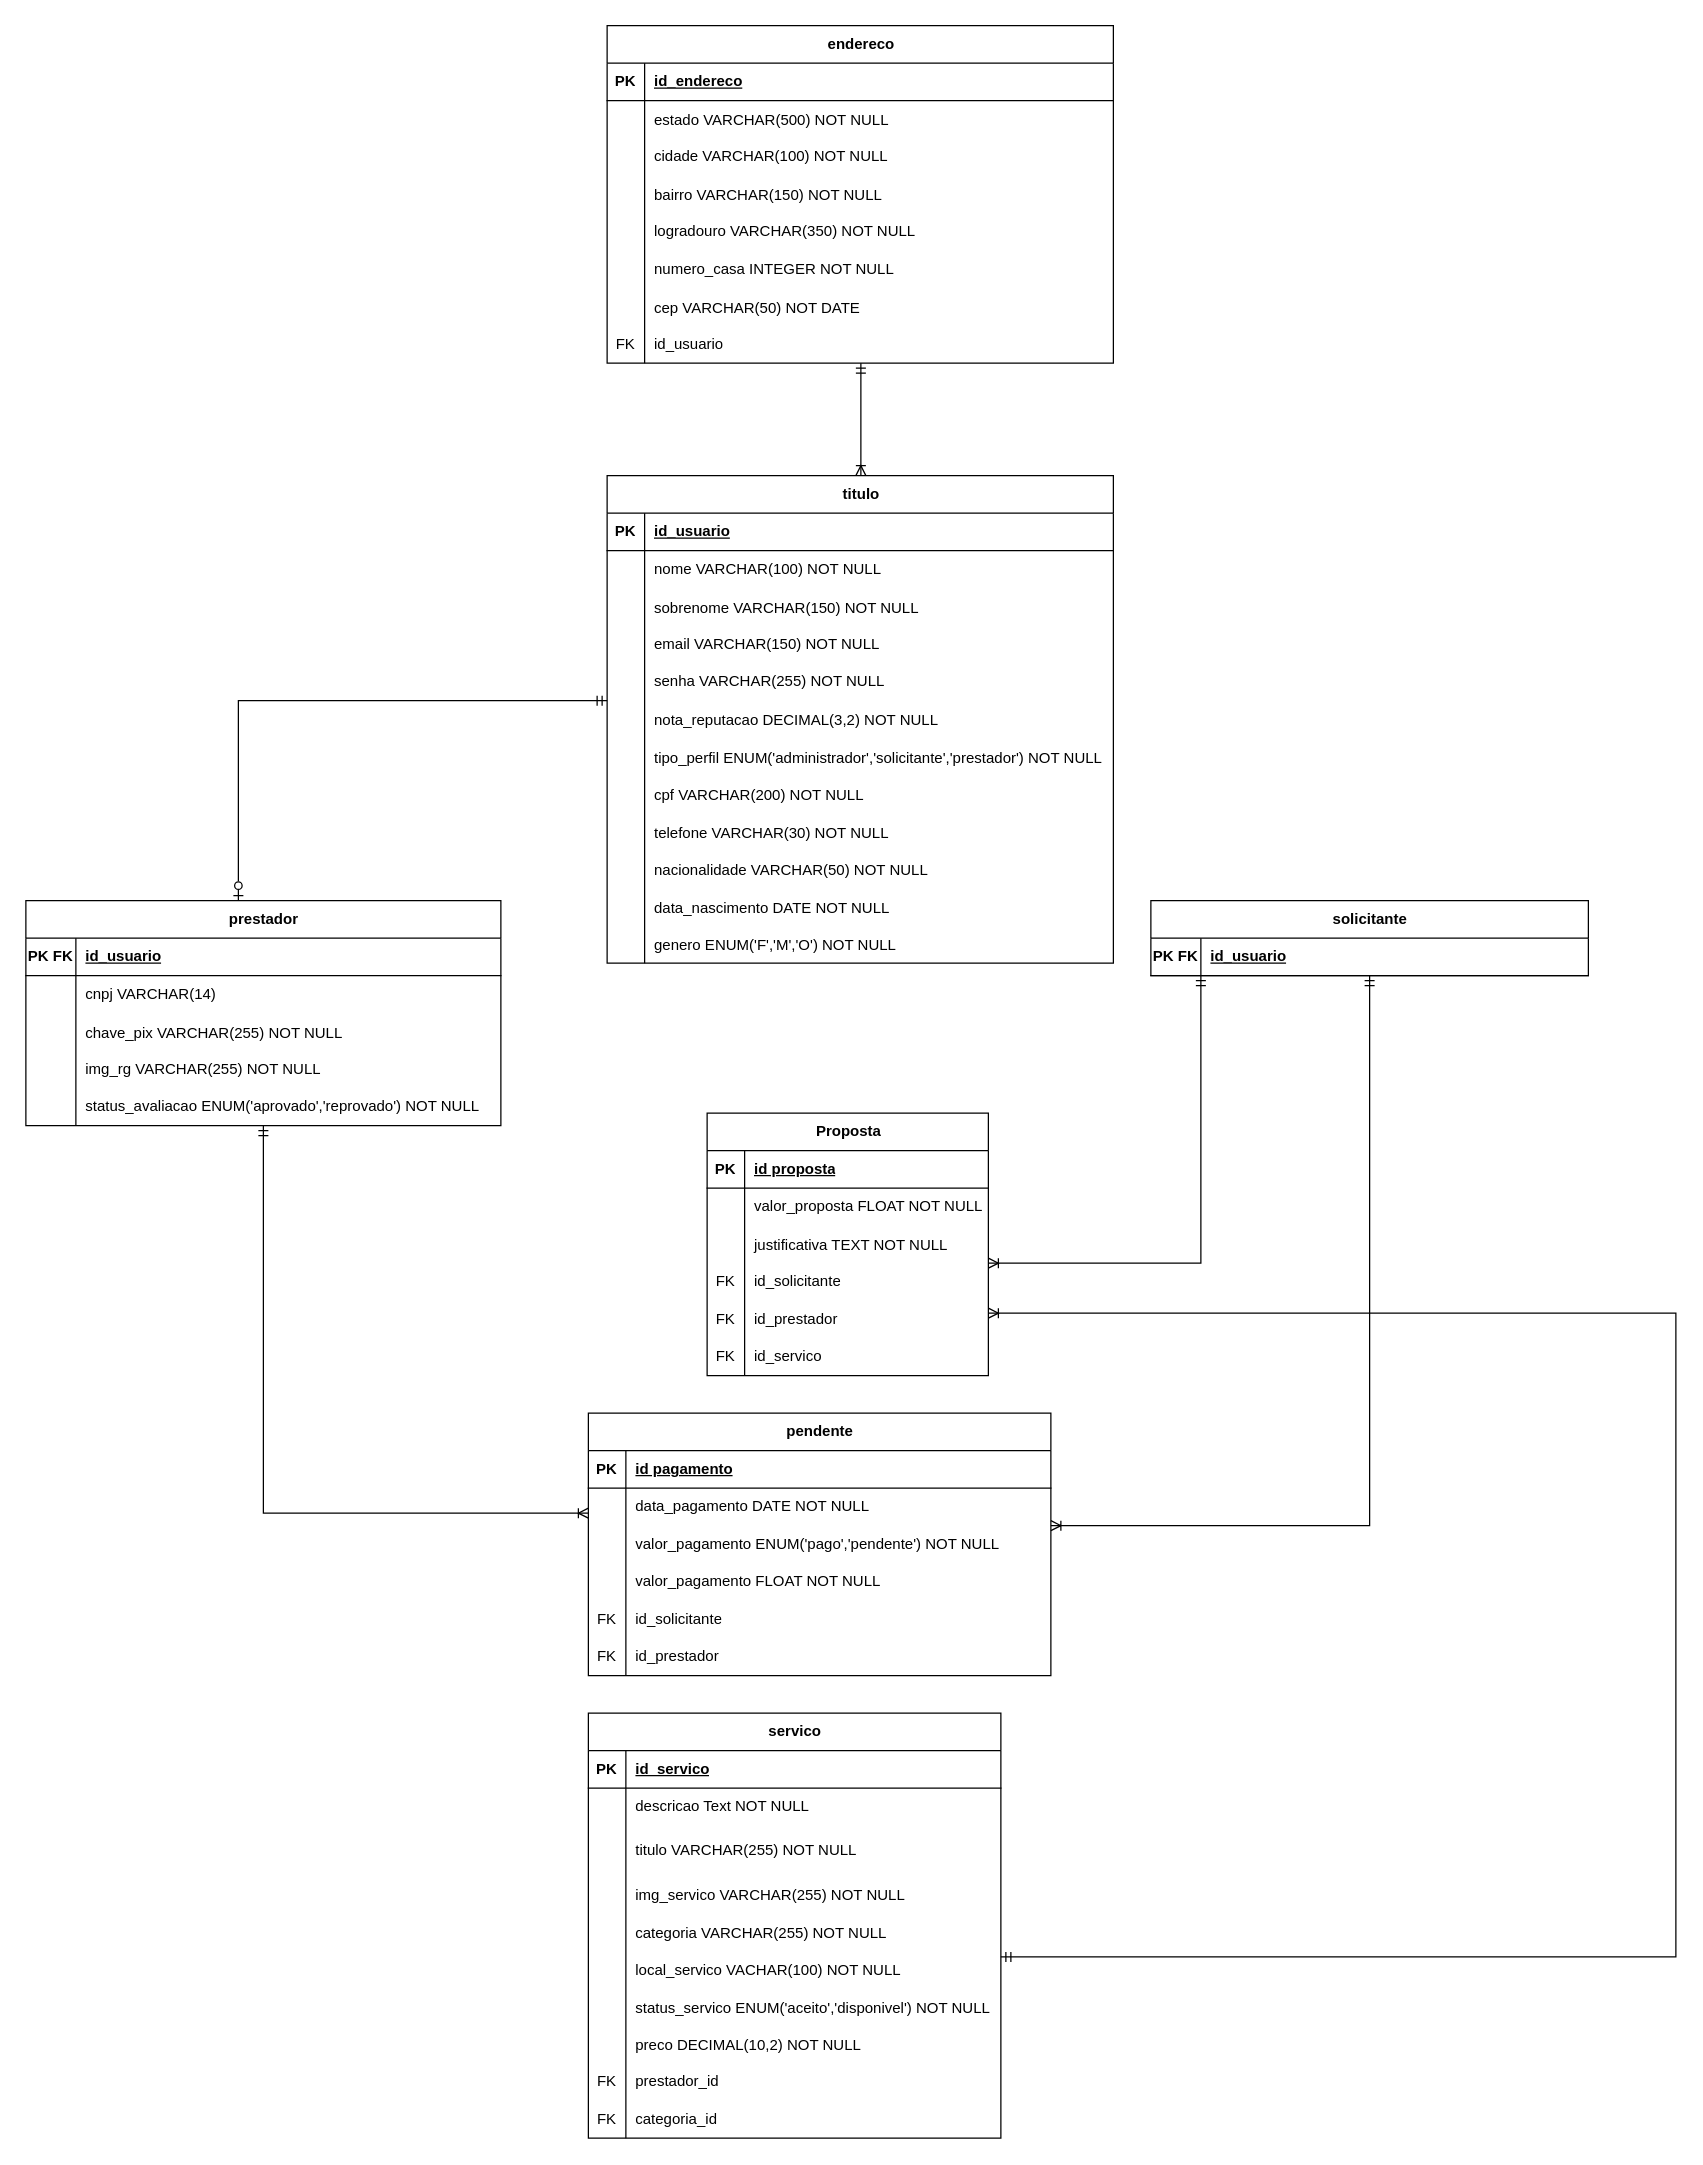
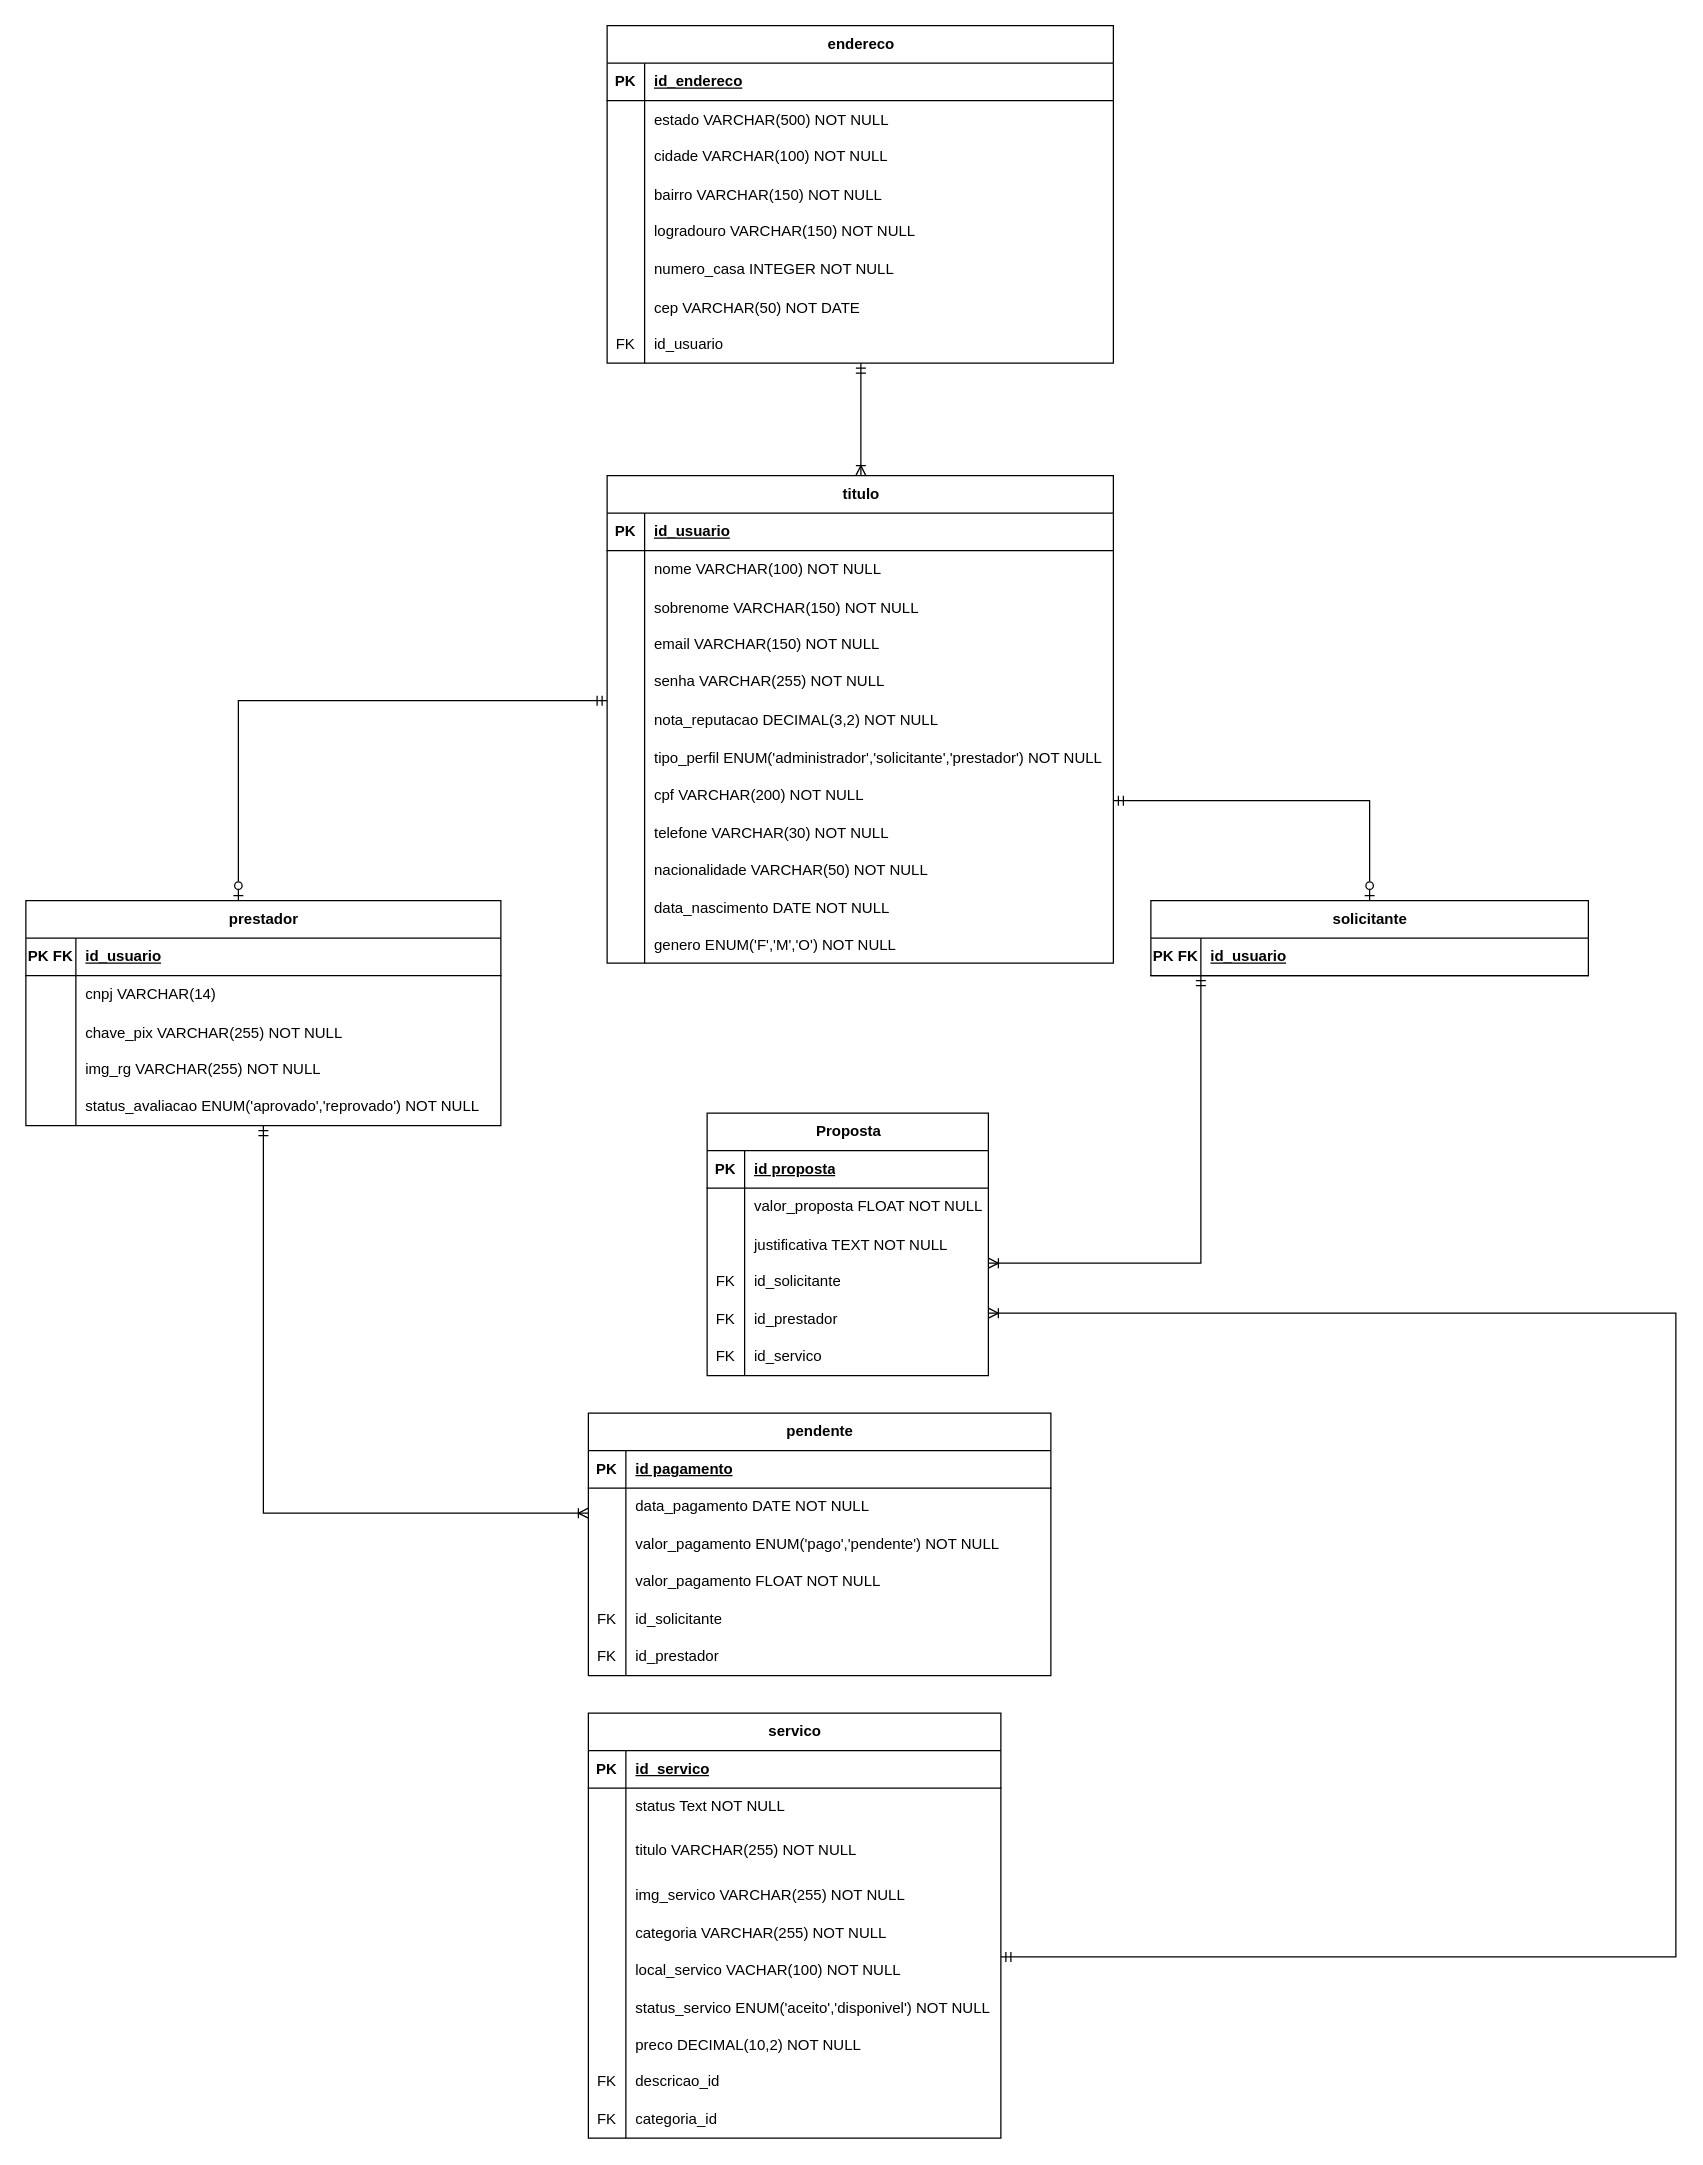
- <mxCell id="149" value="logradouro VARCHAR(350) NOT NULL" style="shape=partialRectangle;connectable=0;fillColor=none;top=0;left=0;bottom=0;right=0;align=left;spacingLeft=6;overflow=hidden;whiteSpace=wrap;html=1;" parent="147" vertex="1"><mxGeometry x="30" width="375" height="30" as="geometry"><mxRectangle width="375" height="30" as="alternateBounds" /></mxGeometry></mxCell>
+ <mxCell id="149" value="logradouro VARCHAR(150) NOT NULL" style="shape=partialRectangle;connectable=0;fillColor=none;top=0;left=0;bottom=0;right=0;align=left;spacingLeft=6;overflow=hidden;whiteSpace=wrap;html=1;" parent="147" vertex="1"><mxGeometry x="30" width="375" height="30" as="geometry"><mxRectangle width="375" height="30" as="alternateBounds" /></mxGeometry></mxCell>
+ <mxCell id="2" style="edgeStyle=orthogonalEdgeStyle;rounded=0;orthogonalLoop=1;jettySize=auto;html=1;endArrow=ERzeroToOne;startFill=0;endFill=0;startArrow=ERmandOne;" parent="1" source="4" target="62" edge="1"><mxGeometry relative="1" as="geometry"><Array as="points"><mxPoint x="1095" y="640" /></Array></mxGeometry></mxCell>
- <mxCell id="61" style="edgeStyle=orthogonalEdgeStyle;rounded=0;orthogonalLoop=1;jettySize=auto;html=1;endArrow=ERoneToMany;endFill=0;startFill=0;startArrow=ERmandOne;" parent="1" source="62" target="41" edge="1"><mxGeometry relative="1" as="geometry"><Array as="points"><mxPoint x="1095" y="1220" /></Array></mxGeometry></mxCell>
- <mxCell id="91" value="descricao Text NOT NULL" style="shape=partialRectangle;connectable=0;fillColor=none;top=0;left=0;bottom=0;right=0;align=left;spacingLeft=6;overflow=hidden;whiteSpace=wrap;html=1;" parent="89" vertex="1"><mxGeometry x="30" width="300" height="30" as="geometry"><mxRectangle width="300" height="30" as="alternateBounds" /></mxGeometry></mxCell>
+ <mxCell id="91" value="status Text NOT NULL" style="shape=partialRectangle;connectable=0;fillColor=none;top=0;left=0;bottom=0;right=0;align=left;spacingLeft=6;overflow=hidden;whiteSpace=wrap;html=1;" parent="89" vertex="1"><mxGeometry x="30" width="300" height="30" as="geometry"><mxRectangle width="300" height="30" as="alternateBounds" /></mxGeometry></mxCell>
- <mxCell id="112" value="prestador_id" style="shape=partialRectangle;connectable=0;fillColor=none;top=0;left=0;bottom=0;right=0;align=left;spacingLeft=6;fontStyle=0;overflow=hidden;whiteSpace=wrap;html=1;" parent="110" vertex="1"><mxGeometry x="30" width="300" height="30" as="geometry"><mxRectangle width="300" height="30" as="alternateBounds" /></mxGeometry></mxCell>
+ <mxCell id="112" value="descricao_id" style="shape=partialRectangle;connectable=0;fillColor=none;top=0;left=0;bottom=0;right=0;align=left;spacingLeft=6;fontStyle=0;overflow=hidden;whiteSpace=wrap;html=1;" parent="110" vertex="1"><mxGeometry x="30" width="300" height="30" as="geometry"><mxRectangle width="300" height="30" as="alternateBounds" /></mxGeometry></mxCell>
